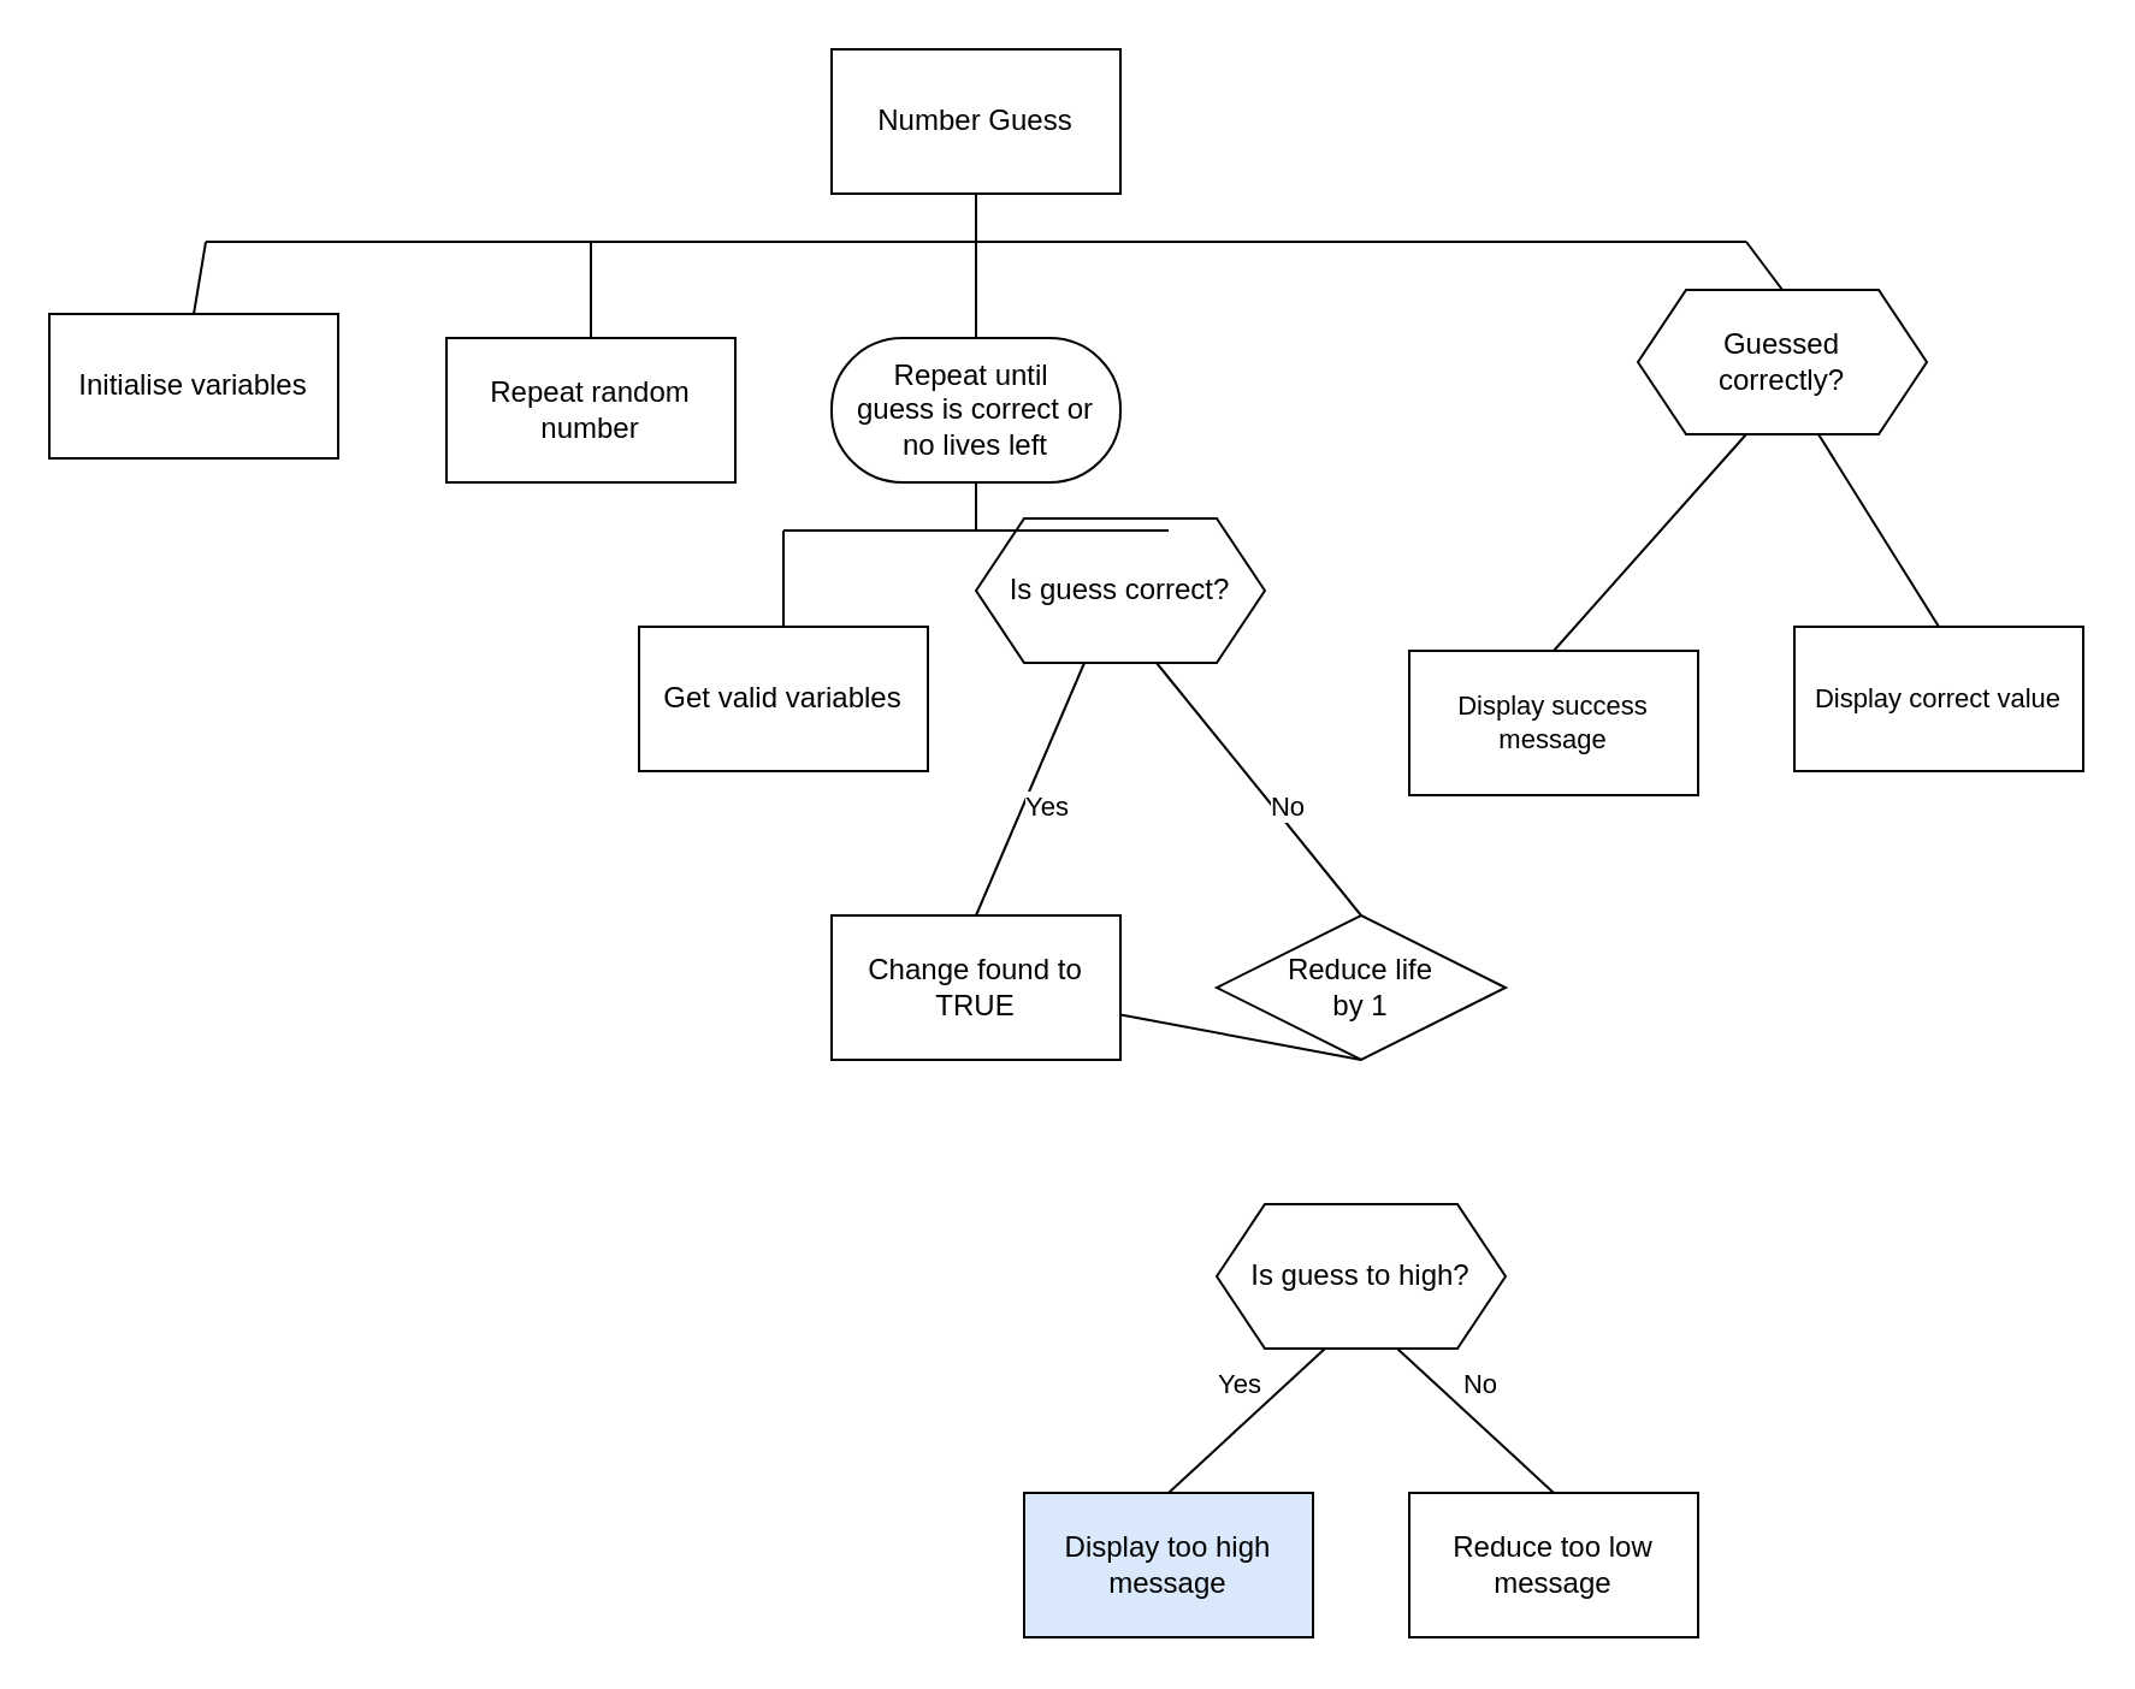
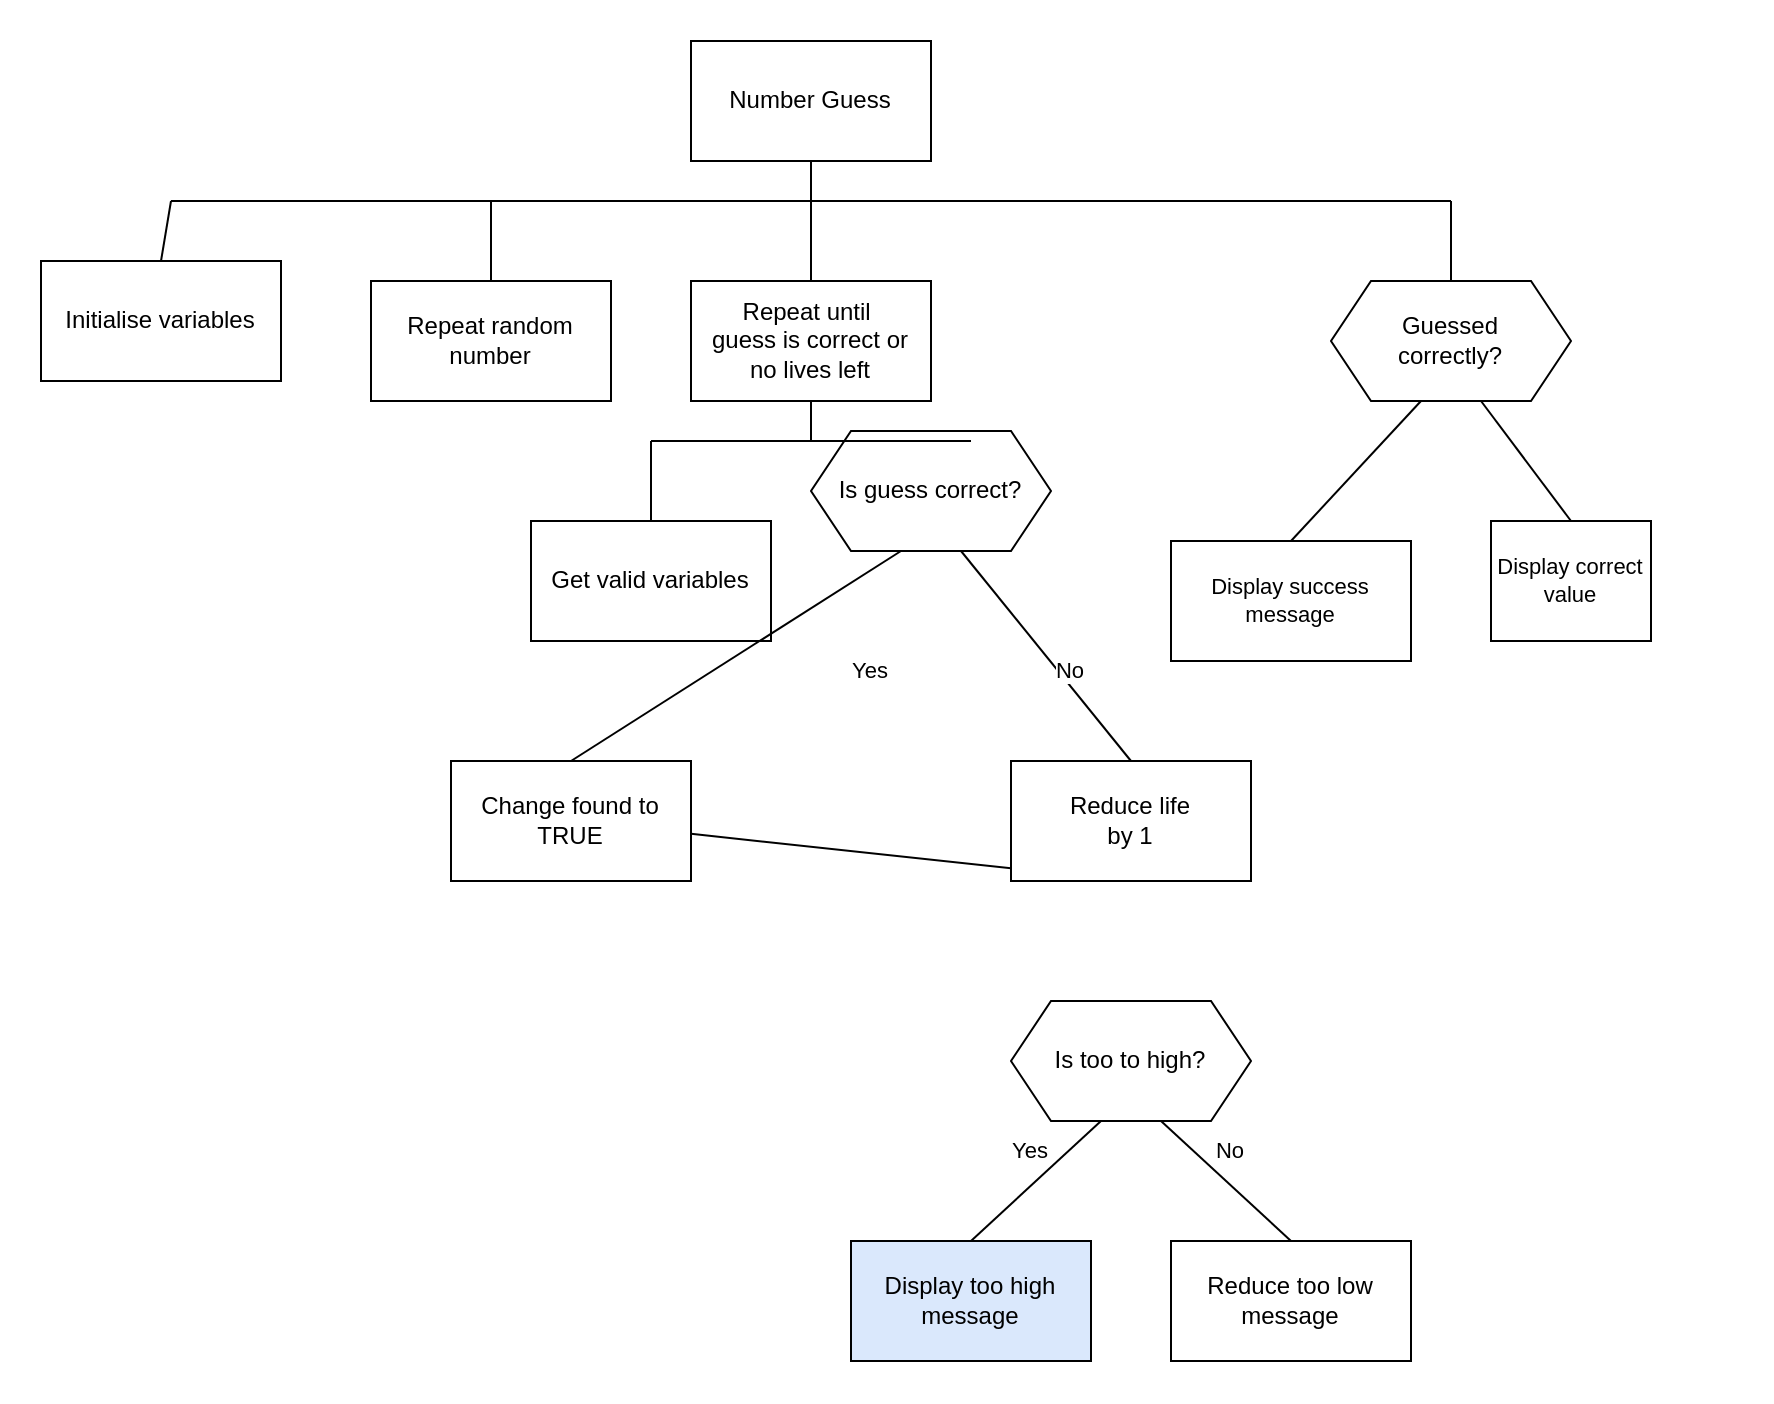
- <mxCell id="26" value="Guessed&lt;div&gt;correctly?&lt;/div&gt;" style="shape=hexagon;perimeter=hexagonPerimeter2;whiteSpace=wrap;html=1;fixedSize=1;" parent="1" vertex="1"><mxGeometry x="680" y="120" width="120" height="60" as="geometry" /></mxCell>
+ <mxCell id="26" value="Guessed&lt;div&gt;correctly?&lt;/div&gt;" style="shape=hexagon;perimeter=hexagonPerimeter2;whiteSpace=wrap;html=1;fixedSize=1;" parent="1" vertex="1"><mxGeometry x="665" y="140" width="120" height="60" as="geometry" /></mxCell>
- <mxCell id="10" value="Repeat until&amp;nbsp;&lt;div&gt;guess&lt;span style=&quot;background-color: initial;&quot;&gt;&amp;nbsp;is correct or&lt;/span&gt;&lt;/div&gt;&lt;div&gt;&lt;span style=&quot;background-color: initial;&quot;&gt;no&amp;nbsp;&lt;/span&gt;&lt;span style=&quot;background-color: initial;&quot;&gt;lives left&lt;/span&gt;&lt;/div&gt;" style="rounded=1;whiteSpace=wrap;html=1;arcSize=49;" parent="1" vertex="1"><mxGeometry x="345" y="140" width="120" height="60" as="geometry" /></mxCell>
+ <mxCell id="10" value="Repeat until&amp;nbsp;&lt;div&gt;guess&lt;span style=&quot;background-color: initial;&quot;&gt;&amp;nbsp;is correct or&lt;/span&gt;&lt;/div&gt;&lt;div&gt;&lt;span style=&quot;background-color: initial;&quot;&gt;no&amp;nbsp;&lt;/span&gt;&lt;span style=&quot;background-color: initial;&quot;&gt;lives left&lt;/span&gt;&lt;/div&gt;" style="whiteSpace=wrap;html=1;arcSize=49;rounded=0;" parent="1" vertex="1"><mxGeometry x="345" y="140" width="120" height="60" as="geometry" /></mxCell>
- <mxCell id="30" value="Display correct value" style="rounded=0;whiteSpace=wrap;html=1;fontFamily=Helvetica;fontSize=11;fontColor=default;labelBackgroundColor=default;" parent="1" vertex="1"><mxGeometry x="745" y="260" width="120" height="60" as="geometry" /></mxCell>
+ <mxCell id="30" value="Display correct value" style="rounded=0;whiteSpace=wrap;html=1;fontFamily=Helvetica;fontSize=11;fontColor=default;labelBackgroundColor=default;" parent="1" vertex="1"><mxGeometry x="745" y="260" width="80" height="60" as="geometry" /></mxCell>
- <mxCell id="21" value="Change found to TRUE" style="rounded=0;whiteSpace=wrap;html=1;" parent="1" vertex="1"><mxGeometry x="345" y="380" width="120" height="60" as="geometry" /></mxCell>
+ <mxCell id="21" value="Change found to TRUE" style="rounded=0;whiteSpace=wrap;html=1;" parent="1" vertex="1"><mxGeometry x="225" y="380" width="120" height="60" as="geometry" /></mxCell>
- <mxCell id="20" value="Reduce life&lt;div&gt;by 1&lt;/div&gt;" style="rhombus;whiteSpace=wrap;html=1;" parent="1" vertex="1"><mxGeometry x="505" y="380" width="120" height="60" as="geometry" /></mxCell>
+ <mxCell id="20" value="Reduce life&lt;div&gt;by 1&lt;/div&gt;" style="rounded=0;whiteSpace=wrap;html=1;" parent="1" vertex="1"><mxGeometry x="505" y="380" width="120" height="60" as="geometry" /></mxCell>
- <mxCell id="18" value="Is guess to high?" style="shape=hexagon;perimeter=hexagonPerimeter2;whiteSpace=wrap;html=1;fixedSize=1;" parent="1" vertex="1"><mxGeometry x="505" y="500" width="120" height="60" as="geometry" /></mxCell>
+ <mxCell id="18" value="Is too to high?" style="shape=hexagon;perimeter=hexagonPerimeter2;whiteSpace=wrap;html=1;fixedSize=1;" parent="1" vertex="1"><mxGeometry x="505" y="500" width="120" height="60" as="geometry" /></mxCell>
